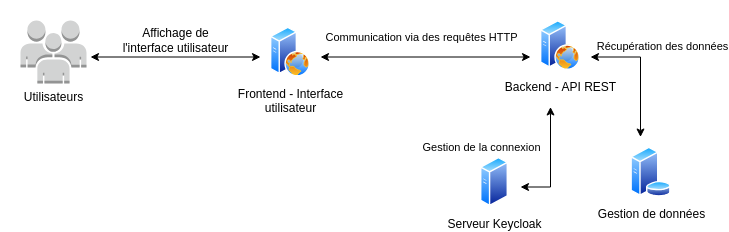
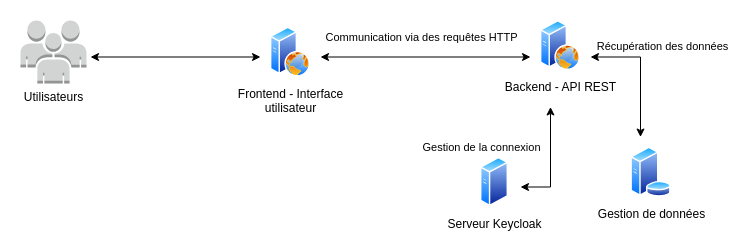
- <mxCell id="14" value="Affichage de &lt;br&gt;l'interface utilisateur" style="text;html=1;align=center;verticalAlign=middle;resizable=0;points=[];autosize=1;strokeColor=none;fillColor=none;" vertex="1" parent="1"><mxGeometry x="110" y="20" width="130" height="40" as="geometry" /></mxCell>
